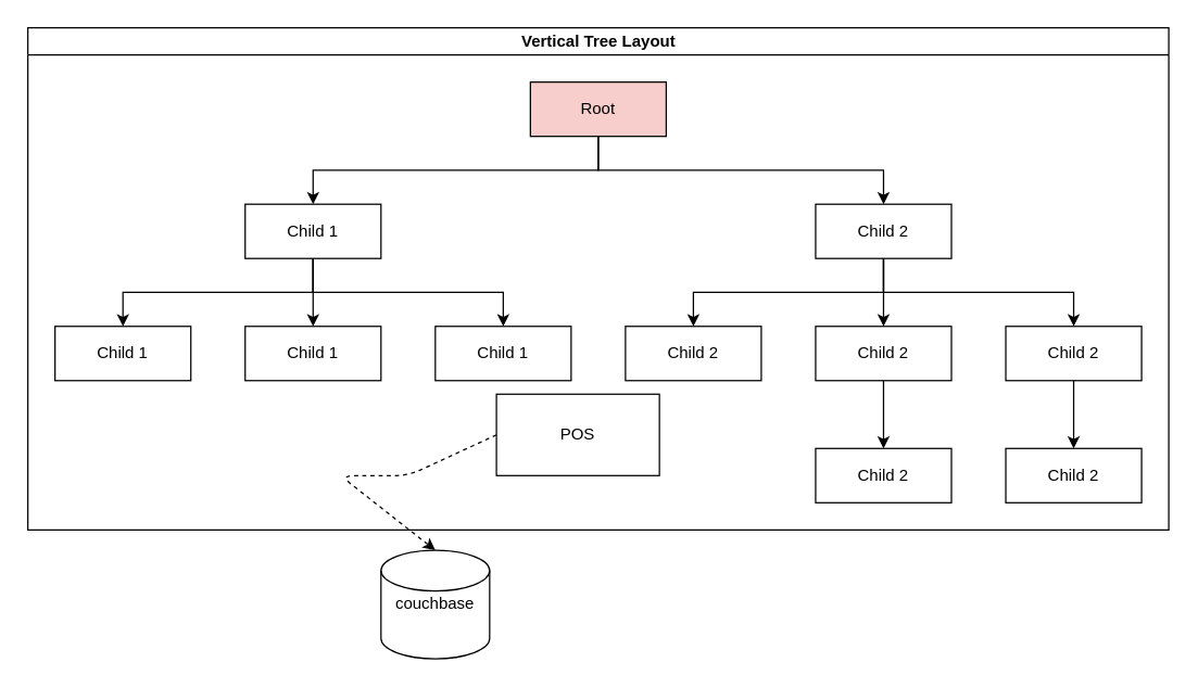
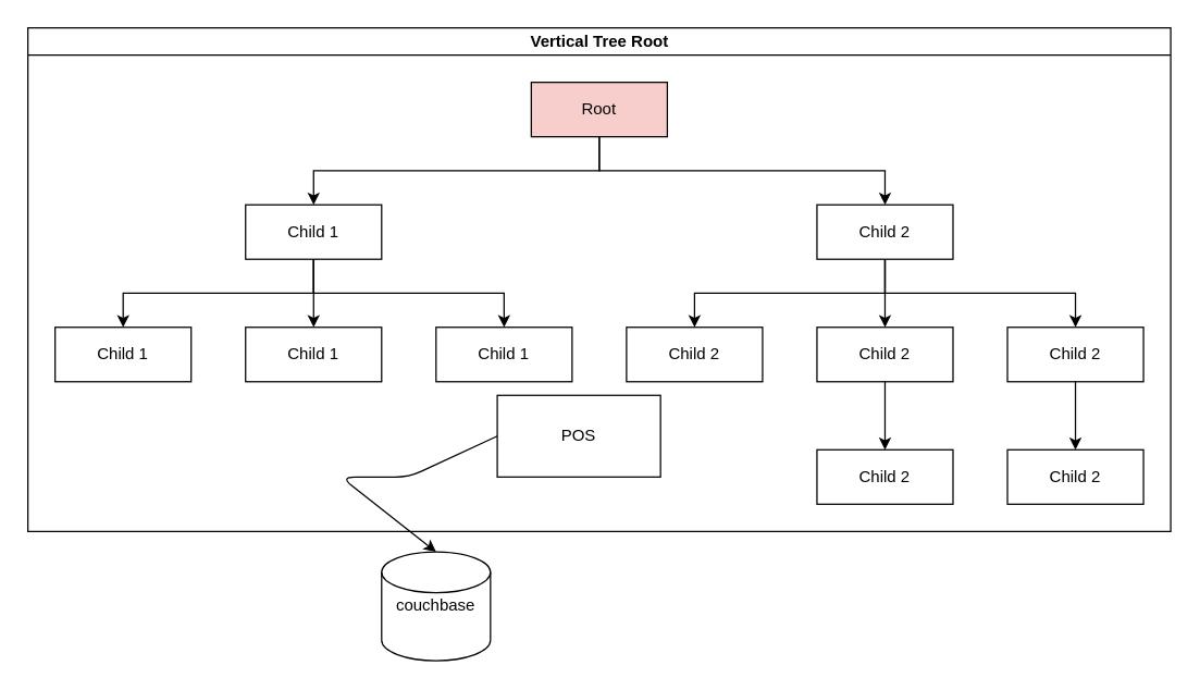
- <mxCell id="5" value="Vertical Tree Layout" style="swimlane;html=1;startSize=20;horizontal=1;childLayout=treeLayout;horizontalTree=0;resizable=0;containerType=tree;" vertex="1" parent="1"><mxGeometry y="20" width="840" height="370" as="geometry" x="20" /></mxCell>
+ <mxCell id="5" value="Vertical Tree Root" style="swimlane;html=1;startSize=20;horizontal=1;childLayout=treeLayout;horizontalTree=0;resizable=0;containerType=tree;" vertex="1" parent="1"><mxGeometry y="20" width="840" height="370" as="geometry" x="20" /></mxCell>
- <mxCell id="4" value="" style="endArrow=classic;html=1;entryX=0.5;entryY=0;entryDx=0;entryDy=0;entryPerimeter=0;exitX=0;exitY=0.5;exitDx=0;exitDy=0;dashed=1;" edge="1" parent="1" source="2" target="3"><mxGeometry width="50" height="50" relative="1" as="geometry"><mxPoint x="420" y="260" as="sourcePoint" /><mxPoint x="250" y="327" as="targetPoint" /><Array as="points"><mxPoint x="300" y="350" /><mxPoint x="250" y="350" /></Array></mxGeometry></mxCell>
+ <mxCell id="4" value="" style="endArrow=classic;html=1;entryX=0.5;entryY=0;entryDx=0;entryDy=0;entryPerimeter=0;exitX=0;exitY=0.5;exitDx=0;exitDy=0;" edge="1" parent="1" source="2" target="3"><mxGeometry width="50" height="50" relative="1" as="geometry"><mxPoint x="420" y="260" as="sourcePoint" /><mxPoint x="250" y="327" as="targetPoint" /><Array as="points"><mxPoint x="300" y="350" /><mxPoint x="250" y="350" /></Array></mxGeometry></mxCell>
